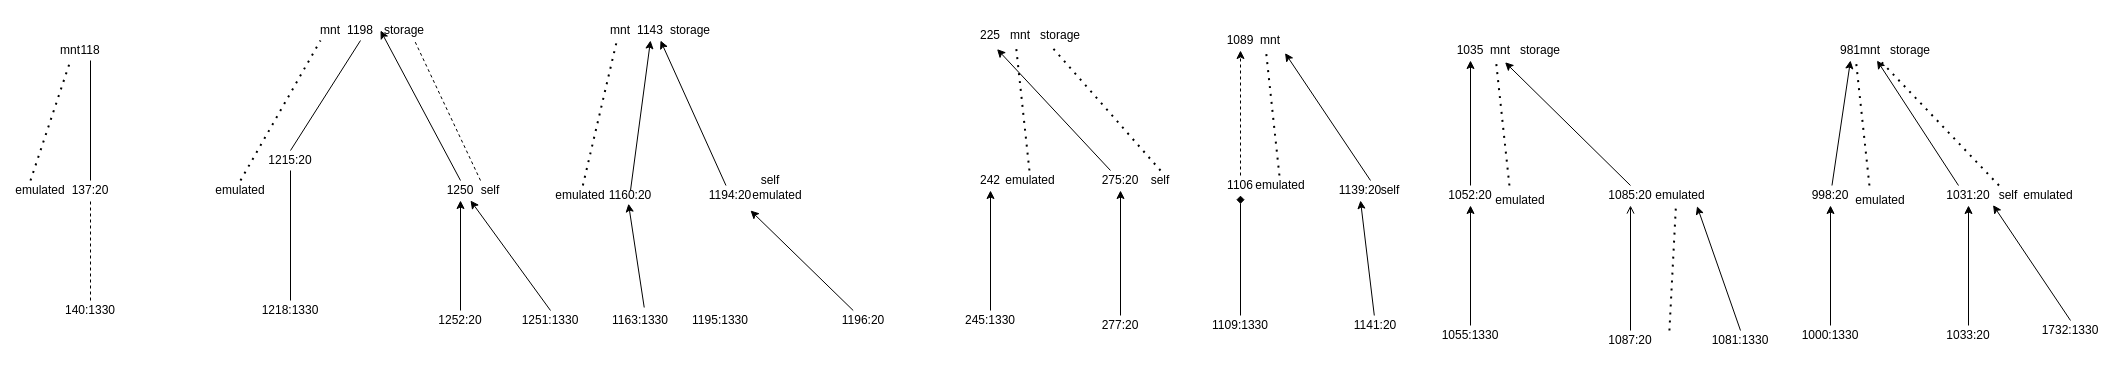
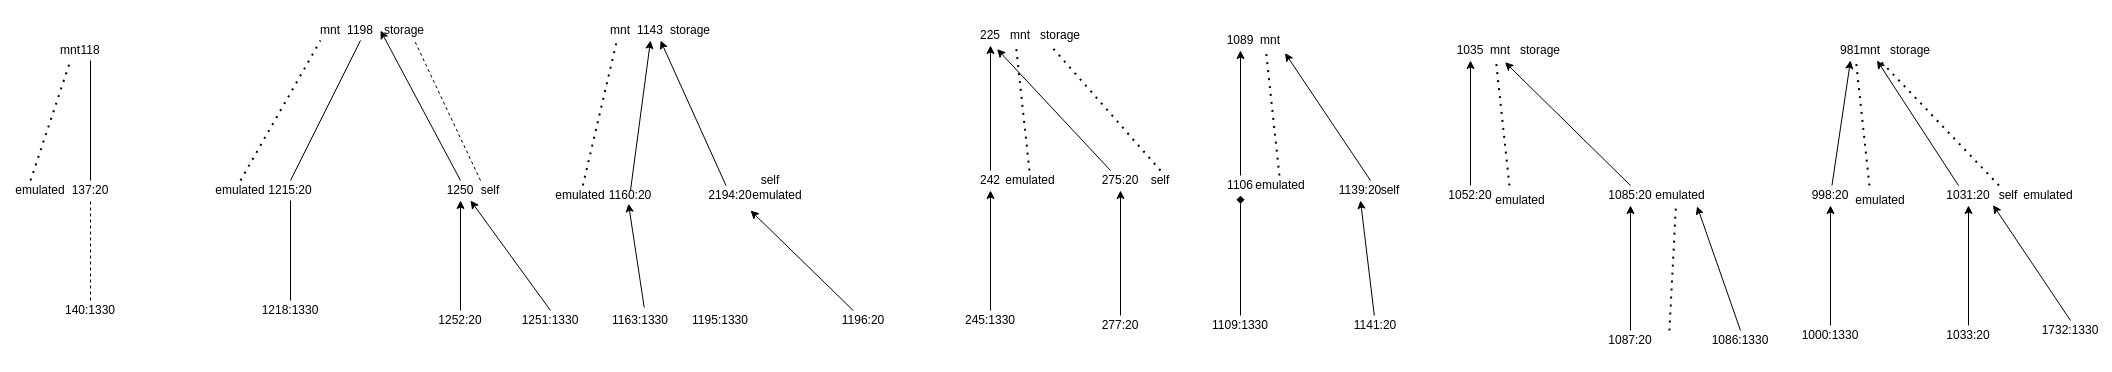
+ <mxCell id="45" value="" style="endArrow=classic;html=1;entryX=0.5;entryY=1;entryDx=0;entryDy=0;" edge="1" parent="1" source="44" target="43"><mxGeometry width="50" height="50" relative="1" as="geometry"><mxPoint x="1000" y="160" as="sourcePoint" /><mxPoint x="1050" y="110" as="targetPoint" /></mxGeometry></mxCell>
- <mxCell id="60" value="" style="endArrow=classic;html=1;entryX=0.5;entryY=1;entryDx=0;entryDy=0;dashed=1;" edge="1" parent="1" source="59" target="58"><mxGeometry width="50" height="50" relative="1" as="geometry"><mxPoint x="1250" y="165" as="sourcePoint" /><mxPoint x="1300" y="115" as="targetPoint" /></mxGeometry></mxCell>
+ <mxCell id="60" value="" style="endArrow=classic;html=1;entryX=0.5;entryY=1;entryDx=0;entryDy=0;" edge="1" parent="1" source="59" target="58"><mxGeometry width="50" height="50" relative="1" as="geometry"><mxPoint x="1250" y="165" as="sourcePoint" /><mxPoint x="1300" y="115" as="targetPoint" /></mxGeometry></mxCell>
- <mxCell id="9" value="1215:20" style="text;html=1;strokeColor=none;fillColor=none;align=center;verticalAlign=middle;whiteSpace=wrap;rounded=0;" vertex="1" parent="1"><mxGeometry x="270" y="150" width="40" height="20" as="geometry" /></mxCell>
+ <mxCell id="9" value="1215:20" style="text;html=1;strokeColor=none;fillColor=none;align=center;verticalAlign=middle;whiteSpace=wrap;rounded=0;" vertex="1" parent="1"><mxGeometry x="270" y="180" width="40" height="20" as="geometry" /></mxCell>
- <mxCell id="34" value="1194:20" style="text;html=1;strokeColor=none;fillColor=none;align=center;verticalAlign=middle;whiteSpace=wrap;rounded=0;" vertex="1" parent="1"><mxGeometry x="710" y="185" width="40" height="20" as="geometry" /></mxCell>
+ <mxCell id="34" value="2194:20" style="text;html=1;strokeColor=none;fillColor=none;align=center;verticalAlign=middle;whiteSpace=wrap;rounded=0;" vertex="1" parent="1"><mxGeometry x="710" y="185" width="40" height="20" as="geometry" /></mxCell>
- <mxCell id="81" value="" style="endArrow=open;html=1;entryX=0.5;entryY=1;entryDx=0;entryDy=0;" edge="1" parent="1" source="80" target="79"><mxGeometry width="50" height="50" relative="1" as="geometry"><mxPoint x="1640" y="320" as="sourcePoint" /><mxPoint x="1690" y="270" as="targetPoint" /></mxGeometry></mxCell>
+ <mxCell id="81" value="" style="endArrow=classic;html=1;entryX=0.5;entryY=1;entryDx=0;entryDy=0;" edge="1" parent="1" source="80" target="79"><mxGeometry width="50" height="50" relative="1" as="geometry"><mxPoint x="1640" y="320" as="sourcePoint" /><mxPoint x="1690" y="270" as="targetPoint" /></mxGeometry></mxCell>
- <mxCell id="76" value="" style="endArrow=classic;html=1;exitX=0.5;exitY=0;exitDx=0;exitDy=0;entryX=0.5;entryY=1;entryDx=0;entryDy=0;" edge="1" parent="1" source="75" target="72"><mxGeometry width="50" height="50" relative="1" as="geometry"><mxPoint x="1500" y="335" as="sourcePoint" /><mxPoint x="1550" y="285" as="targetPoint" /></mxGeometry></mxCell>
- <mxCell id="75" value="1055:1330" style="text;html=1;strokeColor=none;fillColor=none;align=center;verticalAlign=middle;whiteSpace=wrap;rounded=0;" vertex="1" parent="1"><mxGeometry x="1450" y="325" width="40" height="20" as="geometry" /></mxCell>
- <mxCell id="86" value="1081:1330" style="text;html=1;strokeColor=none;fillColor=none;align=center;verticalAlign=middle;whiteSpace=wrap;rounded=0;" vertex="1" parent="1"><mxGeometry x="1720" y="330" width="40" height="20" as="geometry" /></mxCell>
+ <mxCell id="86" value="1086:1330" style="text;html=1;strokeColor=none;fillColor=none;align=center;verticalAlign=middle;whiteSpace=wrap;rounded=0;" vertex="1" parent="1"><mxGeometry x="1720" y="330" width="40" height="20" as="geometry" /></mxCell>
